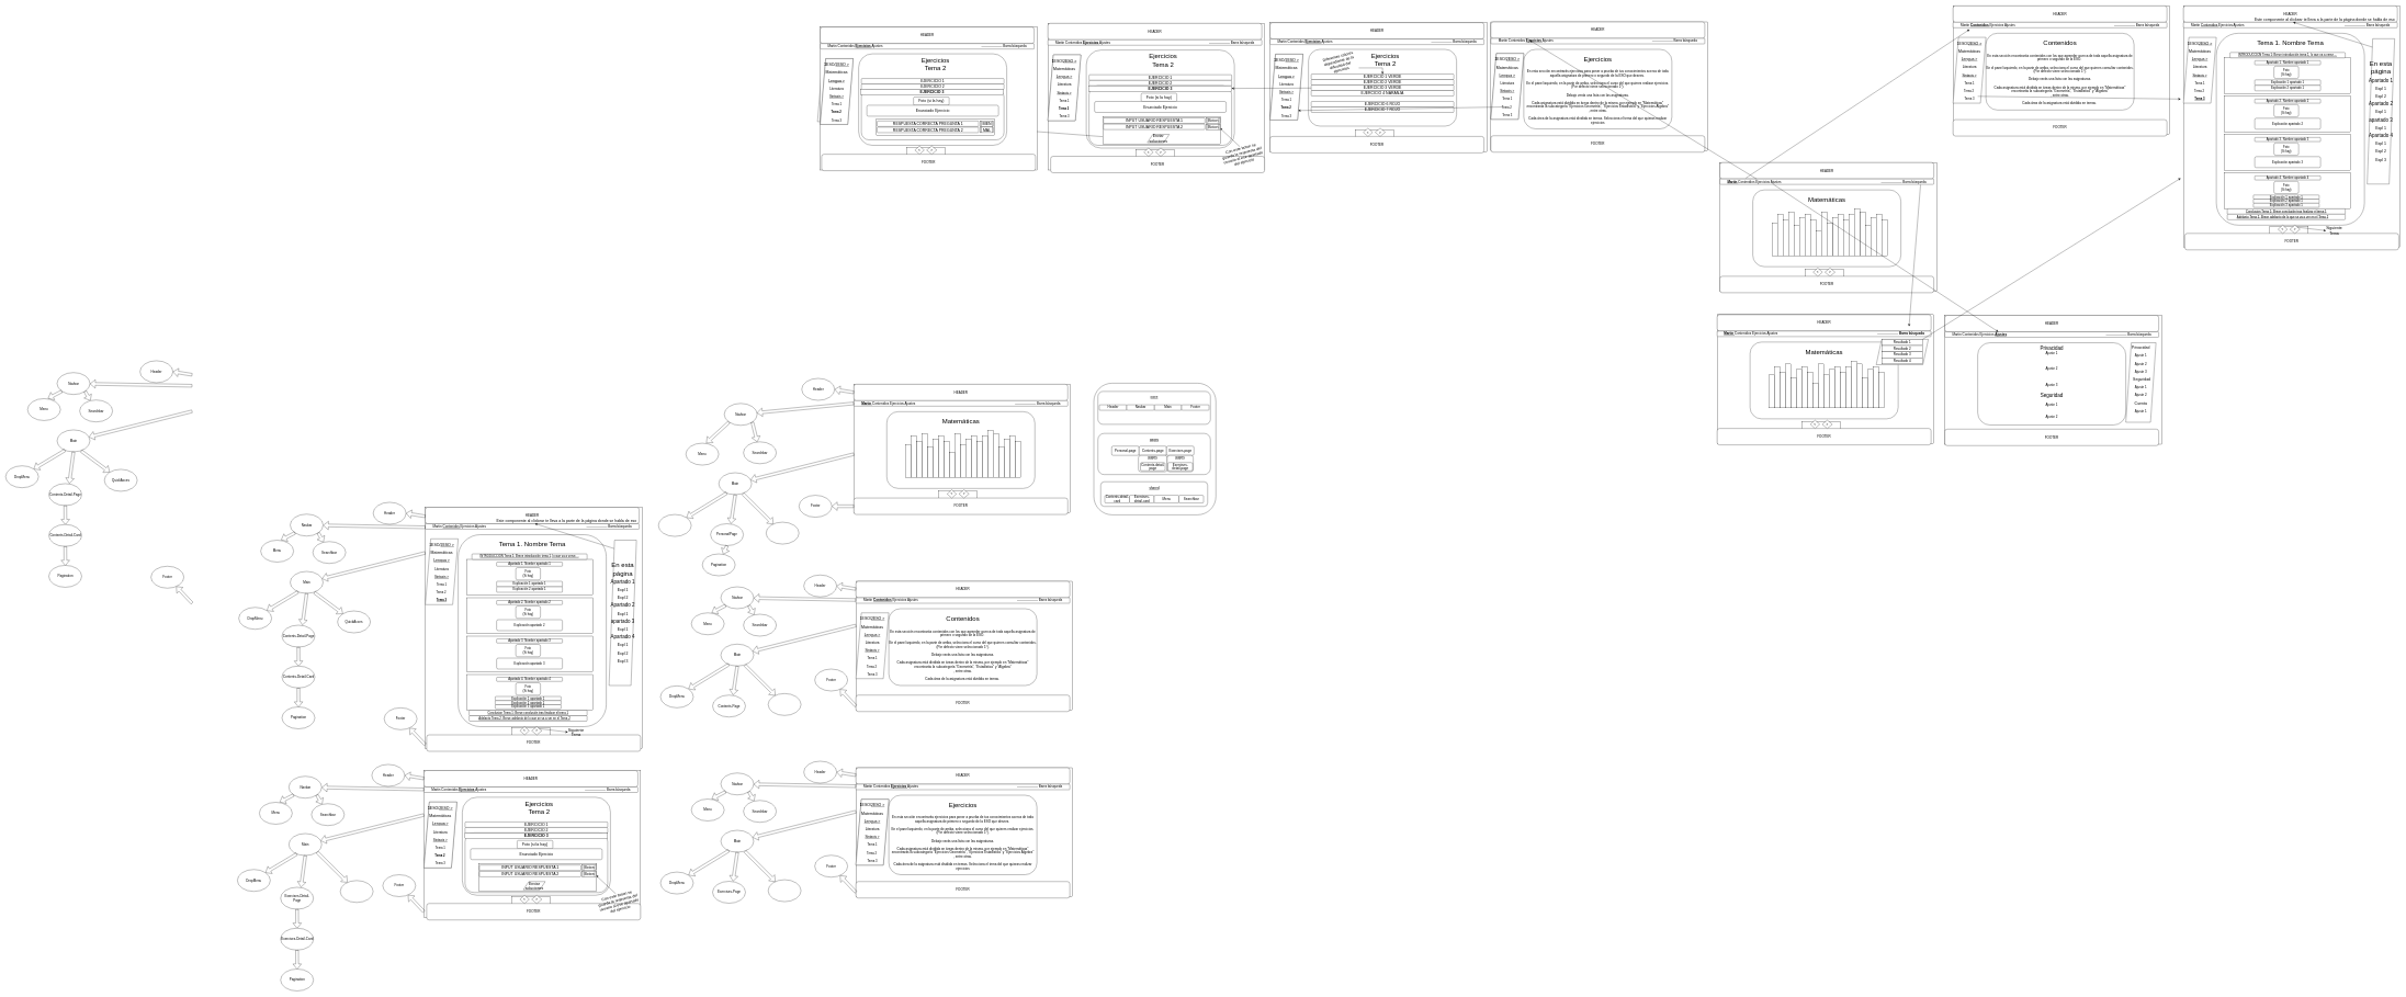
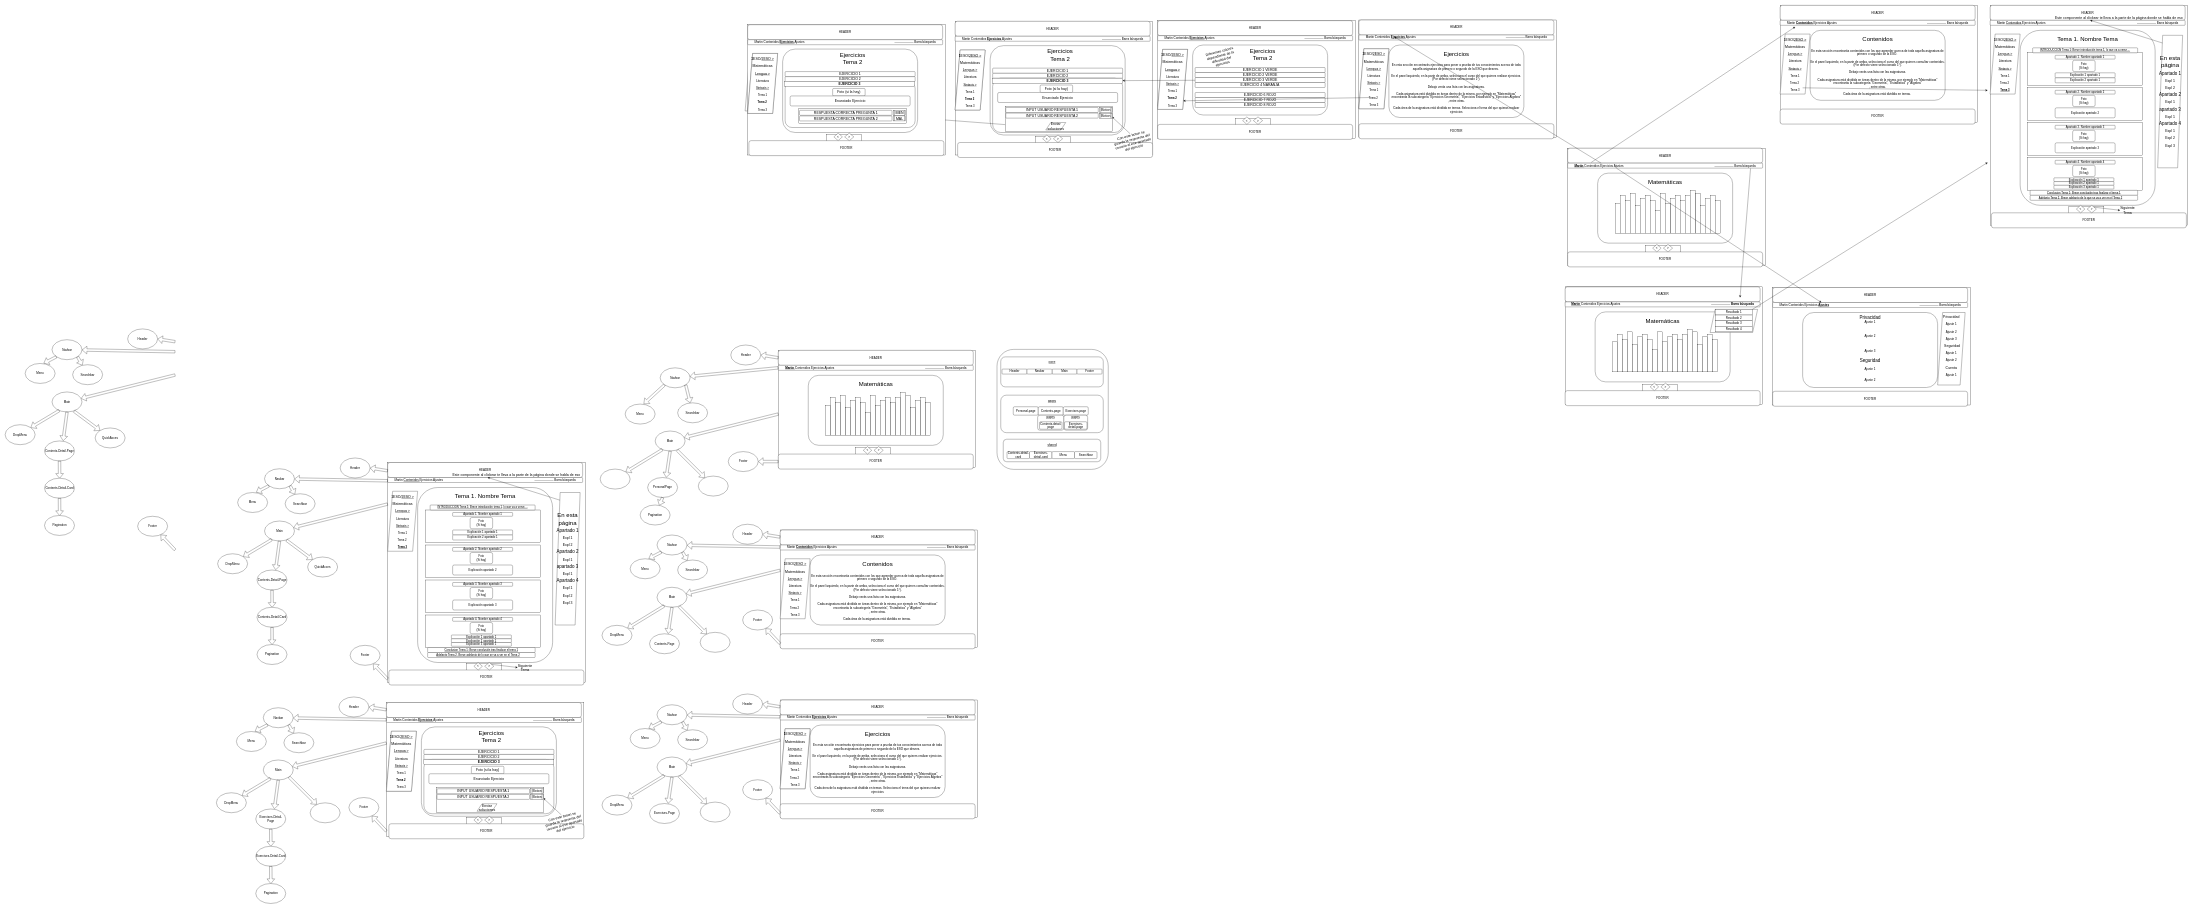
- <mxCell id="110" style="edgeStyle=orthogonalEdgeStyle;rounded=0;orthogonalLoop=1;jettySize=auto;html=1;exitX=1;exitY=1;exitDx=0;exitDy=0;fontSize=14;" parent="1" source="111" target="104" edge="1"><mxGeometry relative="1" as="geometry" /></mxCell>
+ <mxCell id="109" value="EJERCICIO 8 ROJO" style="rounded=1;whiteSpace=wrap;html=1;fontSize=14;" parent="1" vertex="1"><mxGeometry x="4780" y="409" width="520" height="20" as="geometry" /></mxCell>
